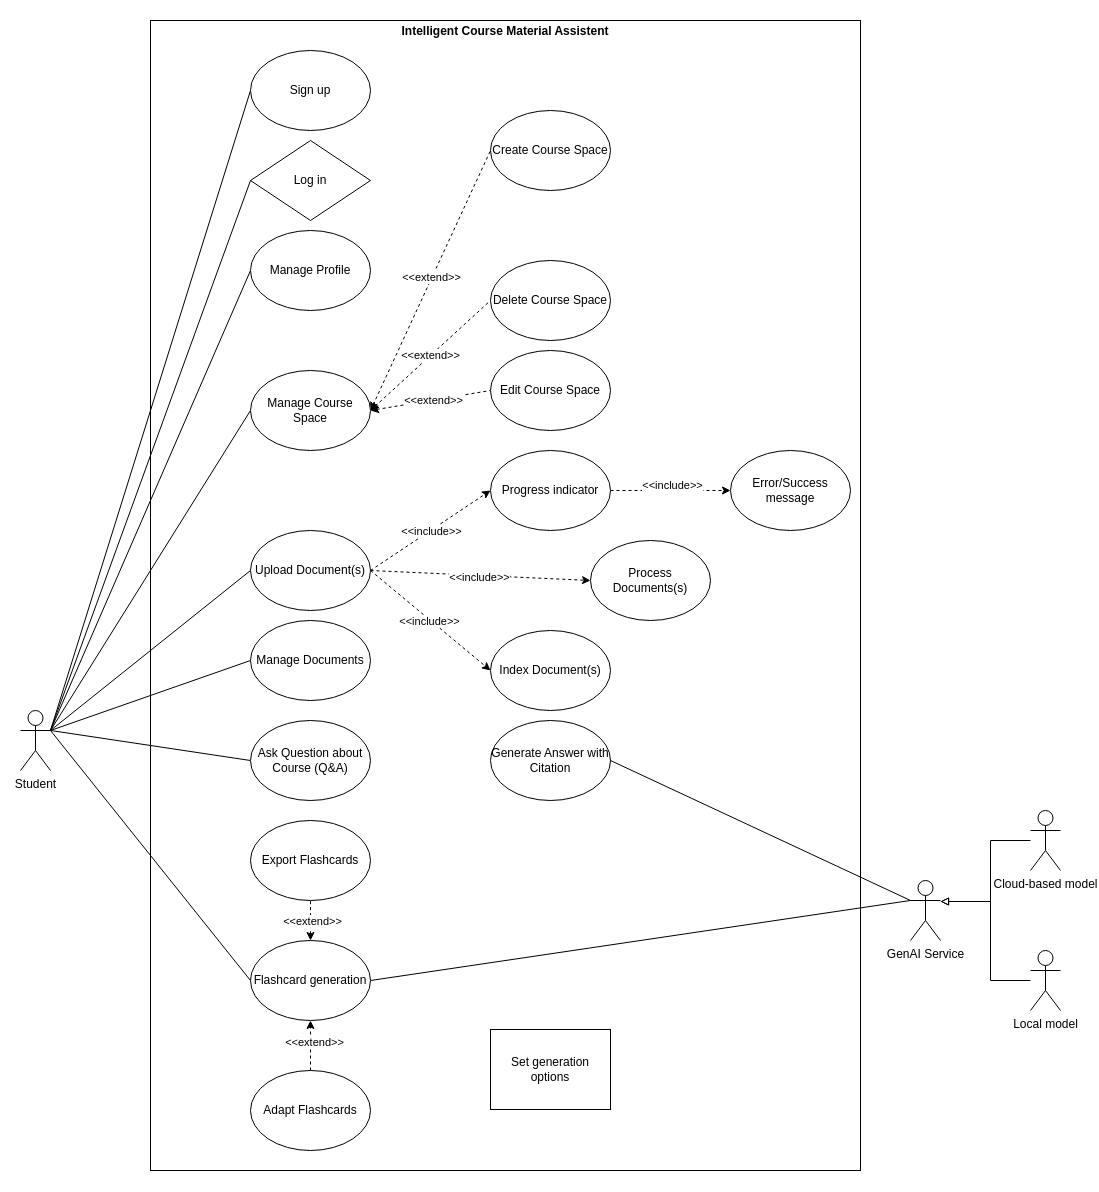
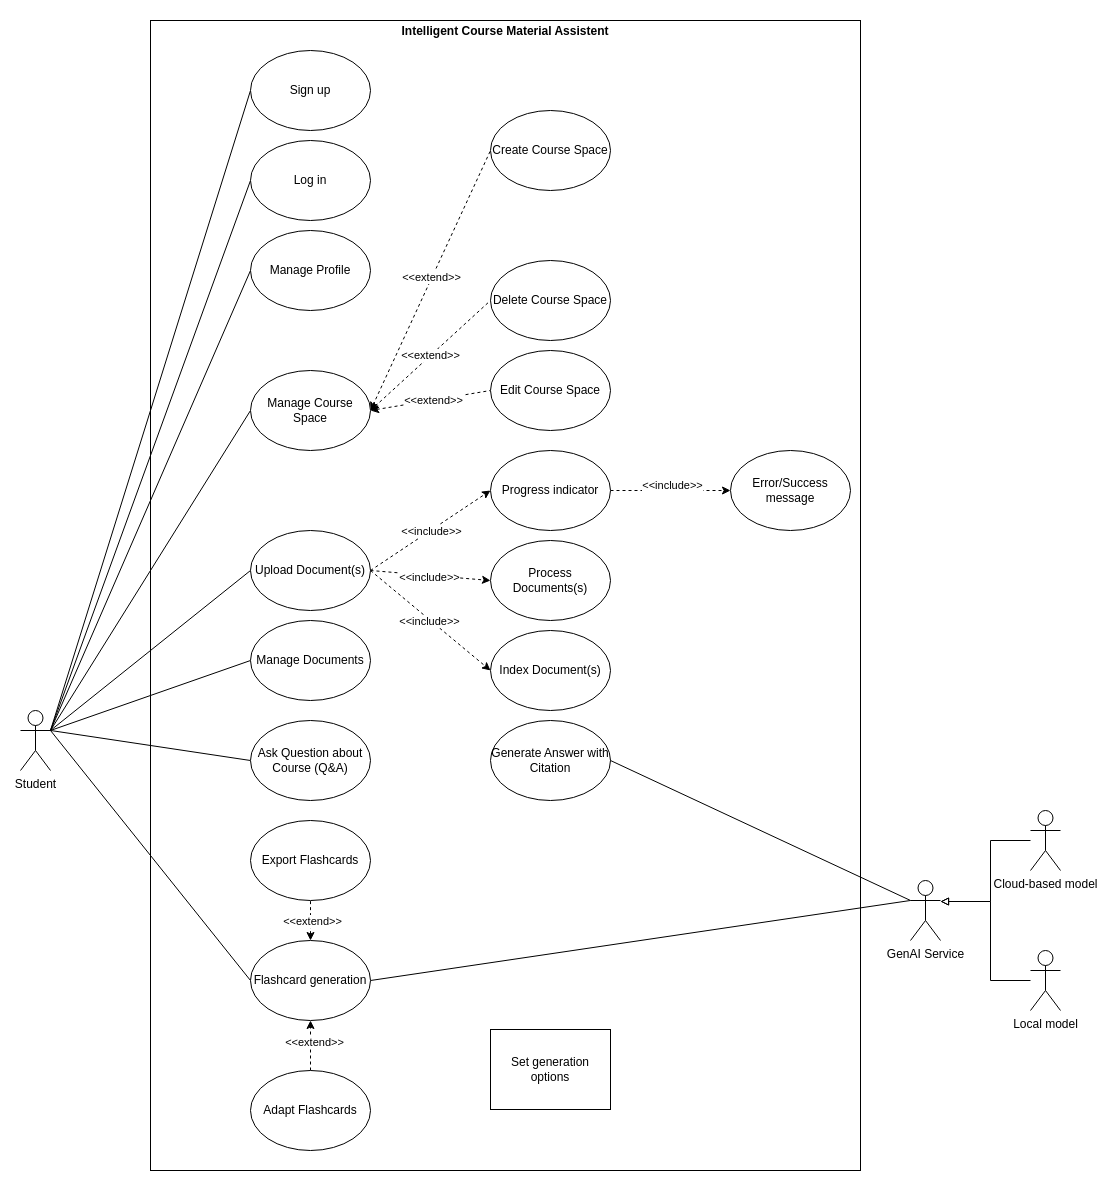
- <mxCell id="17" value="Log in" style="rhombus;whiteSpace=wrap;html=1;" parent="1" vertex="1"><mxGeometry x="250" y="140" width="120" height="80" as="geometry" /></mxCell>
+ <mxCell id="17" value="Log in" style="ellipse;whiteSpace=wrap;html=1;" parent="1" vertex="1"><mxGeometry x="250" y="140" width="120" height="80" as="geometry" /></mxCell>
- <mxCell id="28" value="Process Documents(s)" style="ellipse;whiteSpace=wrap;html=1;" parent="1" vertex="1"><mxGeometry x="590" y="540" width="120" height="80" as="geometry" /></mxCell>
+ <mxCell id="28" value="Process Documents(s)" style="ellipse;whiteSpace=wrap;html=1;" parent="1" vertex="1"><mxGeometry x="490" y="540" width="120" height="80" as="geometry" /></mxCell>
